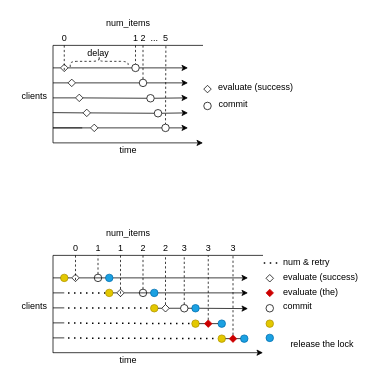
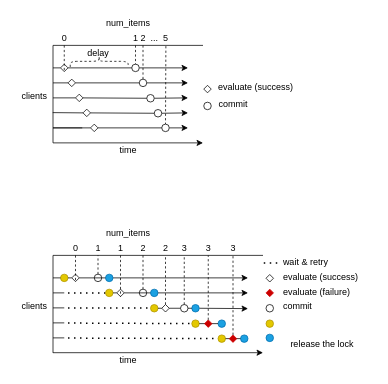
- <mxCell id="84" value="num &amp;amp; retry" style="text;html=1;align=left;verticalAlign=middle;resizable=0;points=[];autosize=1;strokeColor=none;fillColor=none;" parent="1" vertex="1"><mxGeometry x="375" y="339" width="80" height="20" as="geometry" /></mxCell>
+ <mxCell id="84" value="wait &amp;amp; retry" style="text;html=1;align=left;verticalAlign=middle;resizable=0;points=[];autosize=1;strokeColor=none;fillColor=none;" parent="1" vertex="1"><mxGeometry x="375" y="339" width="80" height="20" as="geometry" /></mxCell>
- <mxCell id="103" value="evaluate (the)" style="text;html=1;align=left;verticalAlign=middle;resizable=0;points=[];autosize=1;strokeColor=none;fillColor=none;" parent="1" vertex="1"><mxGeometry x="375" y="379" width="100" height="20" as="geometry" /></mxCell>
+ <mxCell id="103" value="evaluate (failure)" style="text;html=1;align=left;verticalAlign=middle;resizable=0;points=[];autosize=1;strokeColor=none;fillColor=none;" parent="1" vertex="1"><mxGeometry x="375" y="379" width="100" height="20" as="geometry" /></mxCell>
